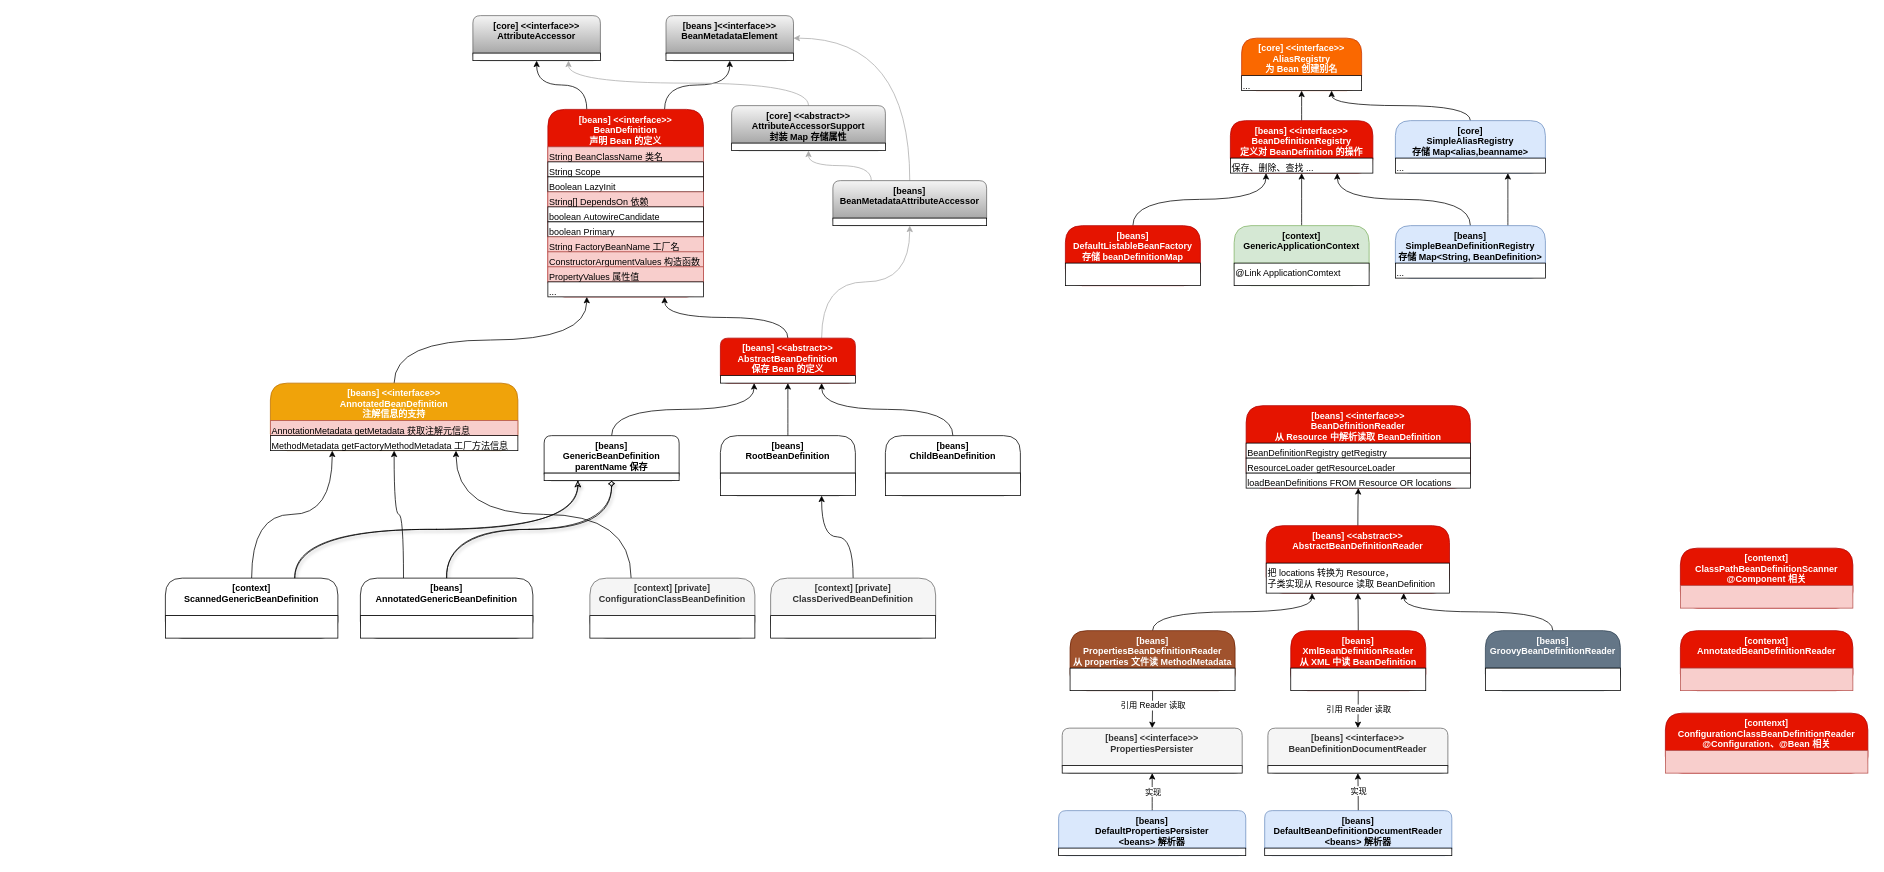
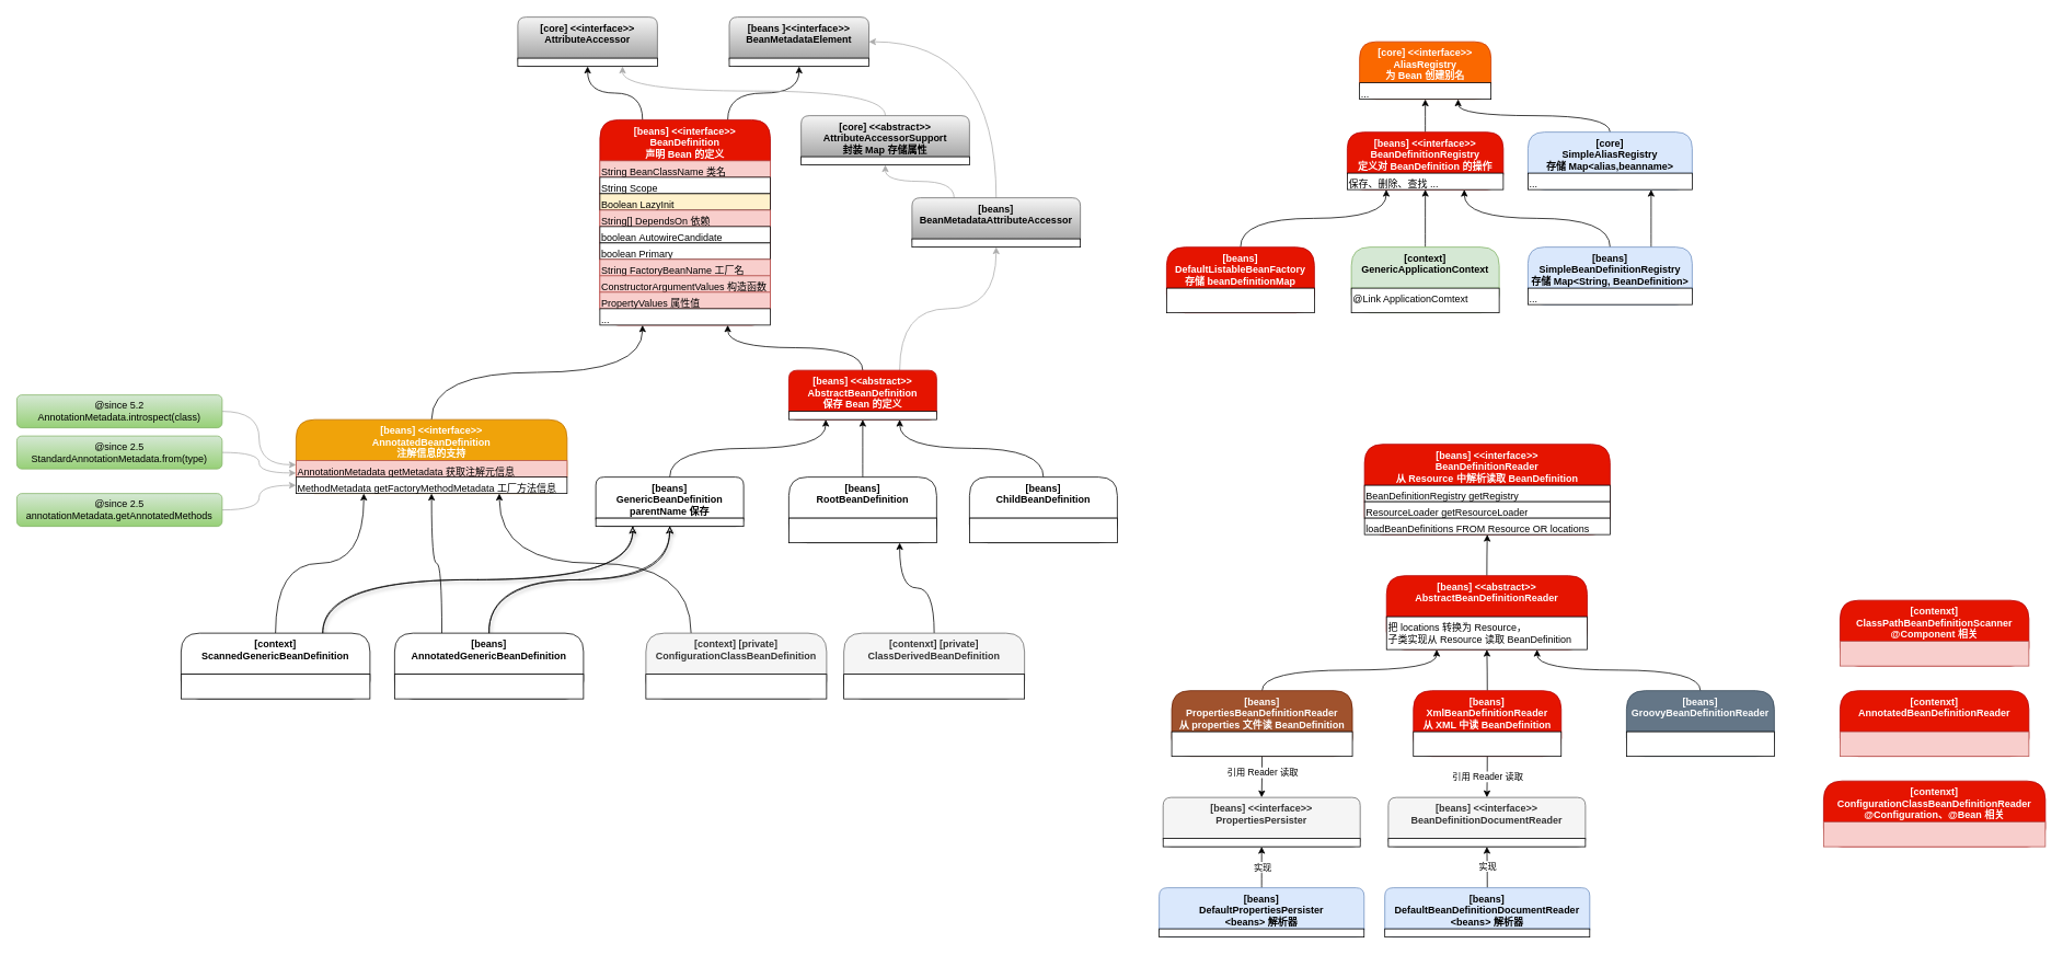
- <mxCell id="7" value="Boolean LazyInit" style="rounded=0;whiteSpace=wrap;shadow=0;glass=0;sketch=0;align=left;verticalAlign=top;" parent="4" vertex="1"><mxGeometry y="90" width="207.5" height="20" as="geometry" /></mxCell>
+ <mxCell id="7" value="Boolean LazyInit" style="rounded=0;whiteSpace=wrap;shadow=0;glass=0;sketch=0;align=left;verticalAlign=top;fillColor=#fff2cc;" parent="4" vertex="1"><mxGeometry y="90" width="207.5" height="20" as="geometry" /></mxCell>
+ <mxCell id="58" value="@since 5.2&#10;AnnotationMetadata.introspect(class)" style="rounded=1;whiteSpace=wrap;gradientColor=#97d077;fillColor=#d5e8d4;strokeColor=#82b366;" parent="1" vertex="1"><mxGeometry x="20" y="480" width="250" height="40" as="geometry" /></mxCell>
+ <mxCell id="57" style="edgeStyle=orthogonalEdgeStyle;curved=1;rounded=0;sketch=0;orthogonalLoop=1;jettySize=auto;html=1;exitX=1;exitY=0.5;exitDx=0;exitDy=0;entryX=0;entryY=0.25;entryDx=0;entryDy=0;shadow=0;strokeColor=#ABABAB;" parent="1" source="58" target="17" edge="1"><mxGeometry relative="1" as="geometry" /></mxCell>
+ <mxCell id="60" value="@since 2.5&#10;StandardAnnotationMetadata.from(type)" style="rounded=1;whiteSpace=wrap;gradientColor=#97d077;fillColor=#d5e8d4;strokeColor=#82b366;" parent="1" vertex="1"><mxGeometry x="20" y="530" width="250" height="40" as="geometry" /></mxCell>
+ <mxCell id="59" style="edgeStyle=orthogonalEdgeStyle;curved=1;rounded=0;sketch=0;orthogonalLoop=1;jettySize=auto;html=1;exitX=1;exitY=0.5;exitDx=0;exitDy=0;entryX=0;entryY=0.75;entryDx=0;entryDy=0;shadow=0;strokeColor=#ABABAB;" parent="1" source="60" target="17" edge="1"><mxGeometry relative="1" as="geometry" /></mxCell>
+ <mxCell id="61" style="edgeStyle=orthogonalEdgeStyle;curved=1;rounded=0;sketch=0;orthogonalLoop=1;jettySize=auto;html=1;exitX=1;exitY=0.5;exitDx=0;exitDy=0;entryX=0;entryY=0.5;entryDx=0;entryDy=0;shadow=0;strokeColor=#ABABAB;" parent="1" source="62" target="18" edge="1"><mxGeometry relative="1" as="geometry" /></mxCell>
+ <mxCell id="62" value="@since 2.5&#10;annotationMetadata.getAnnotatedMethods" style="rounded=1;whiteSpace=wrap;gradientColor=#97d077;fillColor=#d5e8d4;strokeColor=#82b366;" parent="1" vertex="1"><mxGeometry x="20" y="600" width="250" height="40" as="geometry" /></mxCell>
- <mxCell id="40" style="edgeStyle=orthogonalEdgeStyle;rounded=0;orthogonalLoop=1;jettySize=auto;html=1;exitX=0.5;exitY=0;exitDx=0;exitDy=0;entryX=0.5;entryY=1;entryDx=0;entryDy=0;curved=1;shadow=1;sketch=1;endArrow=diamond;" parent="1" source="41" target="37" edge="1"><mxGeometry relative="1" as="geometry" /></mxCell>
+ <mxCell id="40" style="edgeStyle=orthogonalEdgeStyle;rounded=0;orthogonalLoop=1;jettySize=auto;html=1;exitX=0.5;exitY=0;exitDx=0;exitDy=0;entryX=0.5;entryY=1;entryDx=0;entryDy=0;curved=1;shadow=1;sketch=1;" parent="1" source="41" target="37" edge="1"><mxGeometry relative="1" as="geometry" /></mxCell>
- <mxCell id="44" value="[context] [private]&#10;ClassDerivedBeanDefinition" style="swimlane;fontStyle=1;align=center;verticalAlign=top;childLayout=stackLayout;horizontal=1;startSize=50;horizontalStack=0;resizeParent=1;resizeParentMax=0;resizeLast=0;collapsible=1;marginBottom=0;rounded=1;shadow=0;glass=0;sketch=0;html=0;flipH=0;flipV=0;fillColor=#f5f5f5;strokeColor=#666666;fontColor=#333333;" parent="1" vertex="1"><mxGeometry x="1027" y="770" width="220" height="80" as="geometry"><mxRectangle x="200" y="1001" width="260" height="26" as="alternateBounds" /></mxGeometry></mxCell>
+ <mxCell id="44" value="[contenxt] [private]&#10;ClassDerivedBeanDefinition" style="swimlane;fontStyle=1;align=center;verticalAlign=top;childLayout=stackLayout;horizontal=1;startSize=50;horizontalStack=0;resizeParent=1;resizeParentMax=0;resizeLast=0;collapsible=1;marginBottom=0;rounded=1;shadow=0;glass=0;sketch=0;html=0;flipH=0;flipV=0;fillColor=#f5f5f5;strokeColor=#666666;fontColor=#333333;" parent="1" vertex="1"><mxGeometry x="1027" y="770" width="220" height="80" as="geometry"><mxRectangle x="200" y="1001" width="260" height="26" as="alternateBounds" /></mxGeometry></mxCell>
- <mxCell id="95" value="[beans]&#10;PropertiesBeanDefinitionReader&#10;从 properties 文件读 MethodMetadata" style="swimlane;fontStyle=1;align=center;verticalAlign=top;childLayout=stackLayout;horizontal=1;startSize=50;horizontalStack=0;resizeParent=1;resizeParentMax=0;resizeLast=0;collapsible=1;marginBottom=0;rounded=1;shadow=0;glass=0;sketch=0;html=0;flipH=1;fillColor=#a0522d;strokeColor=#6D1F00;fontColor=#ffffff;" parent="1" vertex="1"><mxGeometry x="1426.25" y="840" width="220" height="80" as="geometry"><mxRectangle x="200" y="1001" width="260" height="26" as="alternateBounds" /></mxGeometry></mxCell>
+ <mxCell id="95" value="[beans]&#10;PropertiesBeanDefinitionReader&#10;从 properties 文件读 BeanDefinition" style="swimlane;fontStyle=1;align=center;verticalAlign=top;childLayout=stackLayout;horizontal=1;startSize=50;horizontalStack=0;resizeParent=1;resizeParentMax=0;resizeLast=0;collapsible=1;marginBottom=0;rounded=1;shadow=0;glass=0;sketch=0;html=0;flipH=1;fillColor=#a0522d;strokeColor=#6D1F00;fontColor=#ffffff;" parent="1" vertex="1"><mxGeometry x="1426.25" y="840" width="220" height="80" as="geometry"><mxRectangle x="200" y="1001" width="260" height="26" as="alternateBounds" /></mxGeometry></mxCell>
